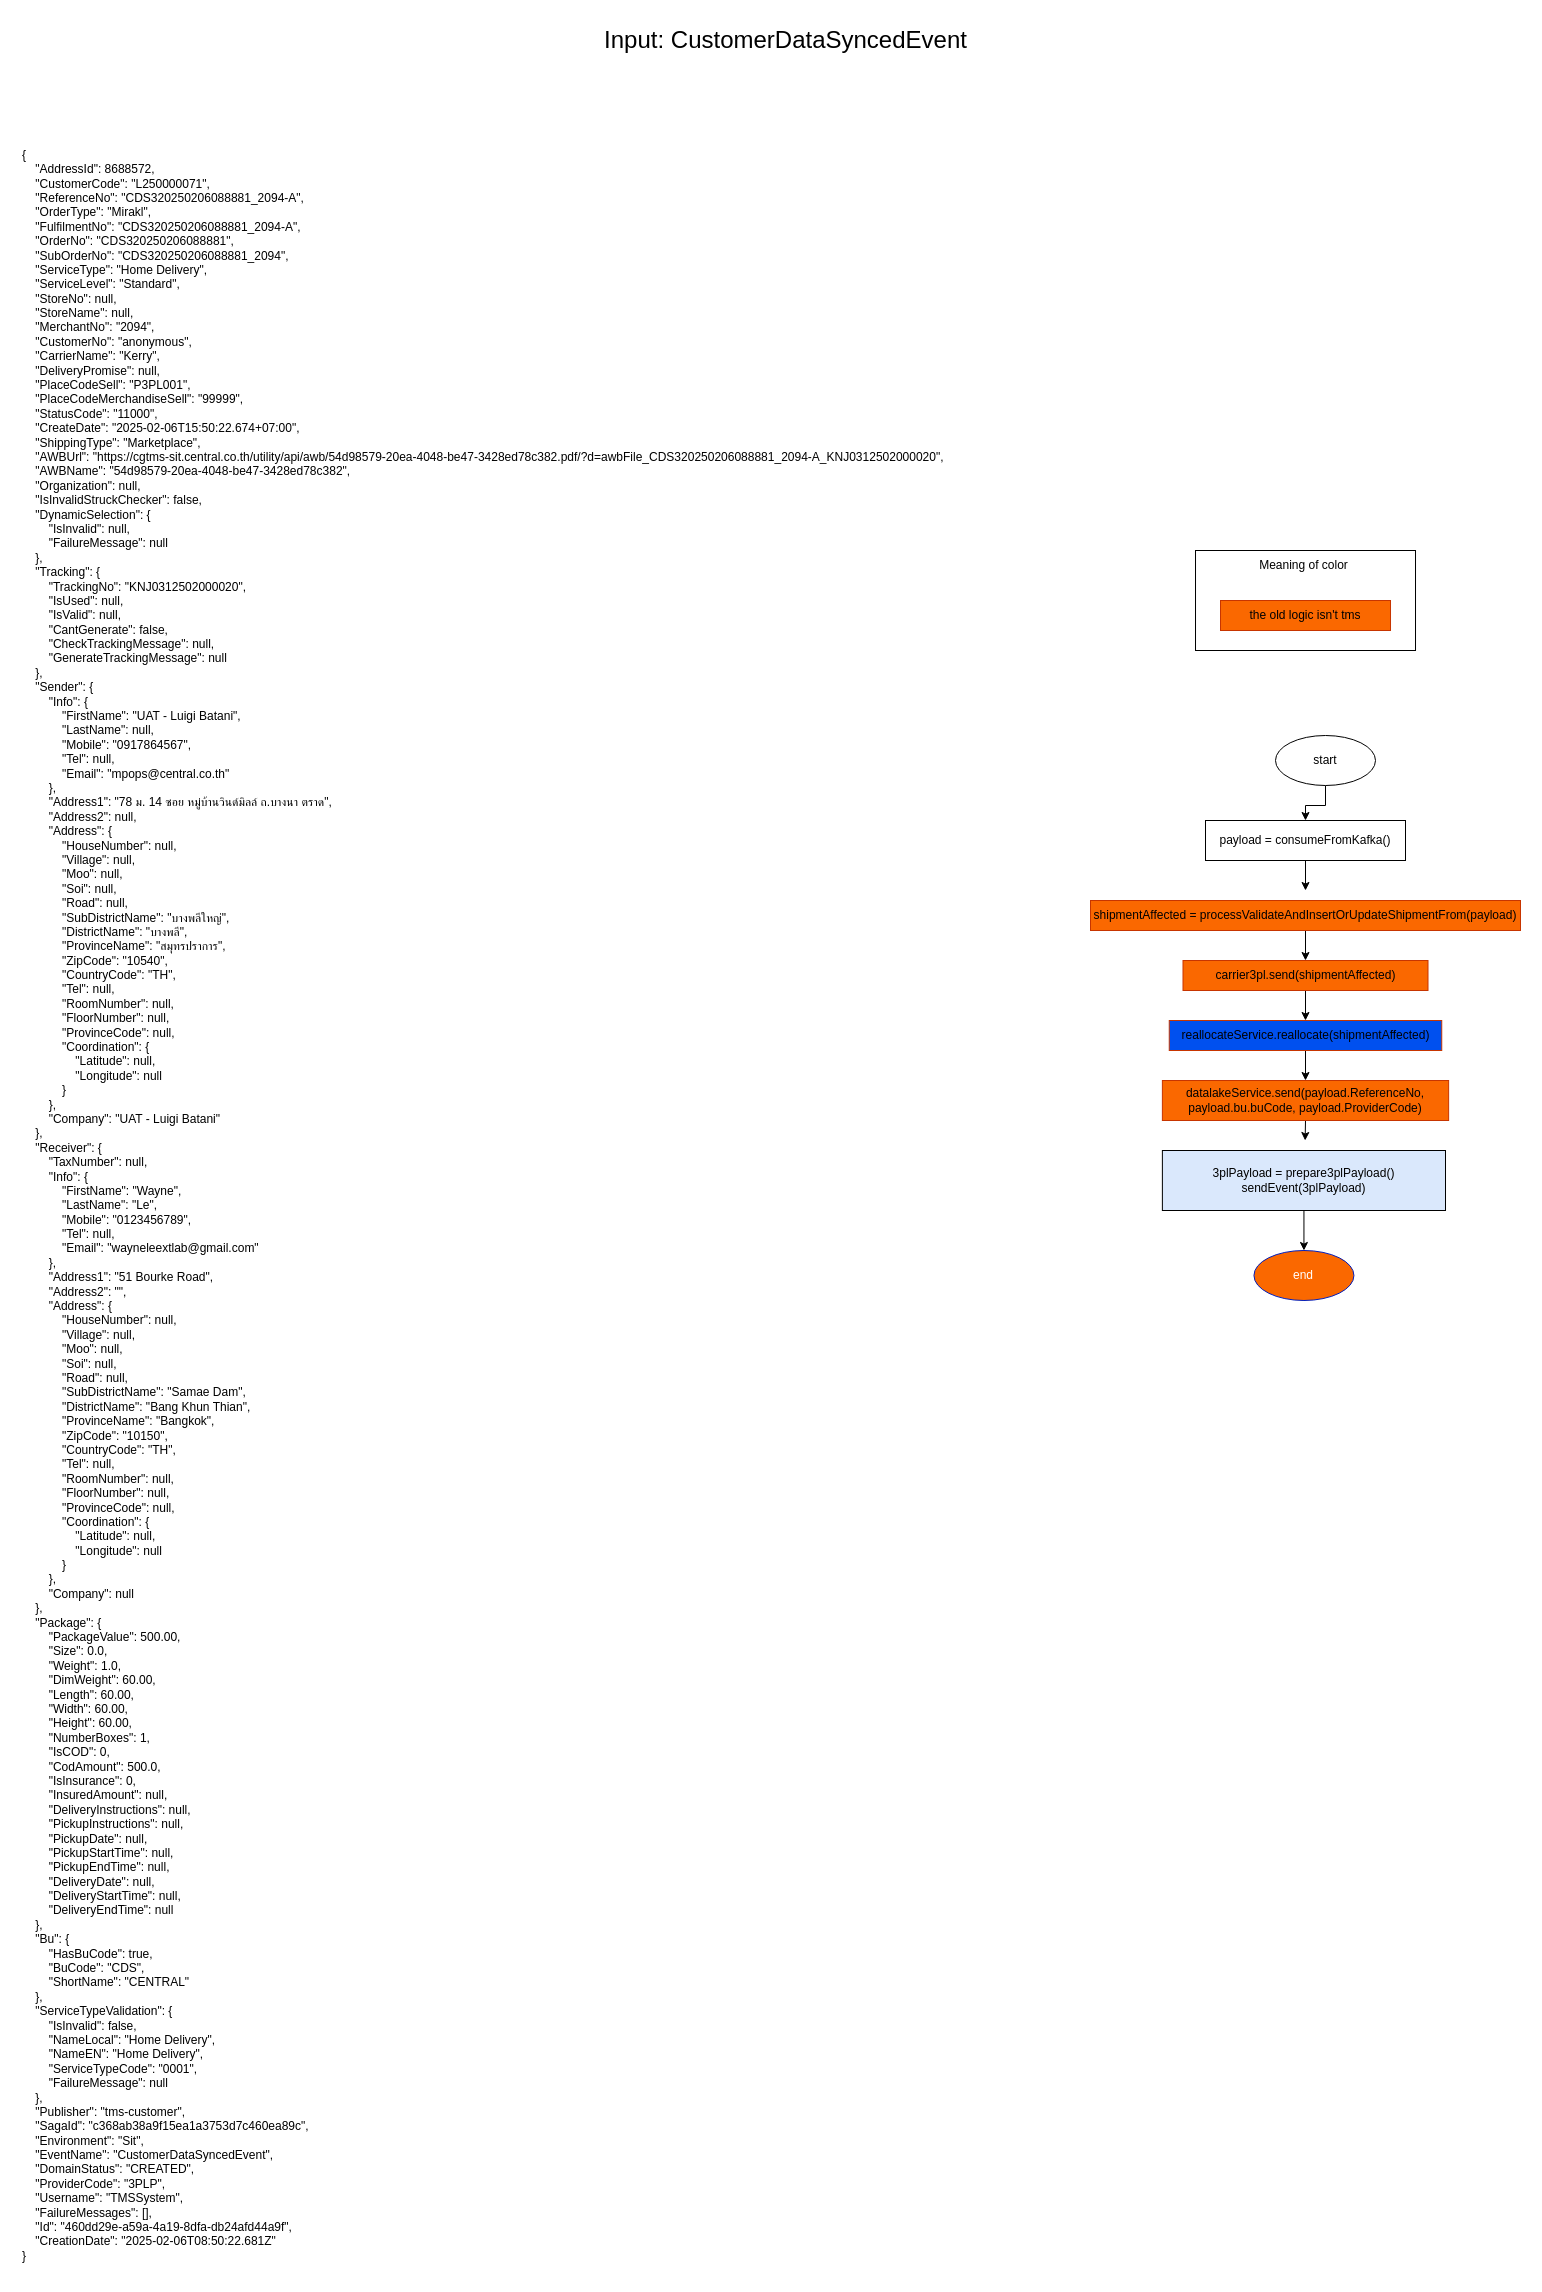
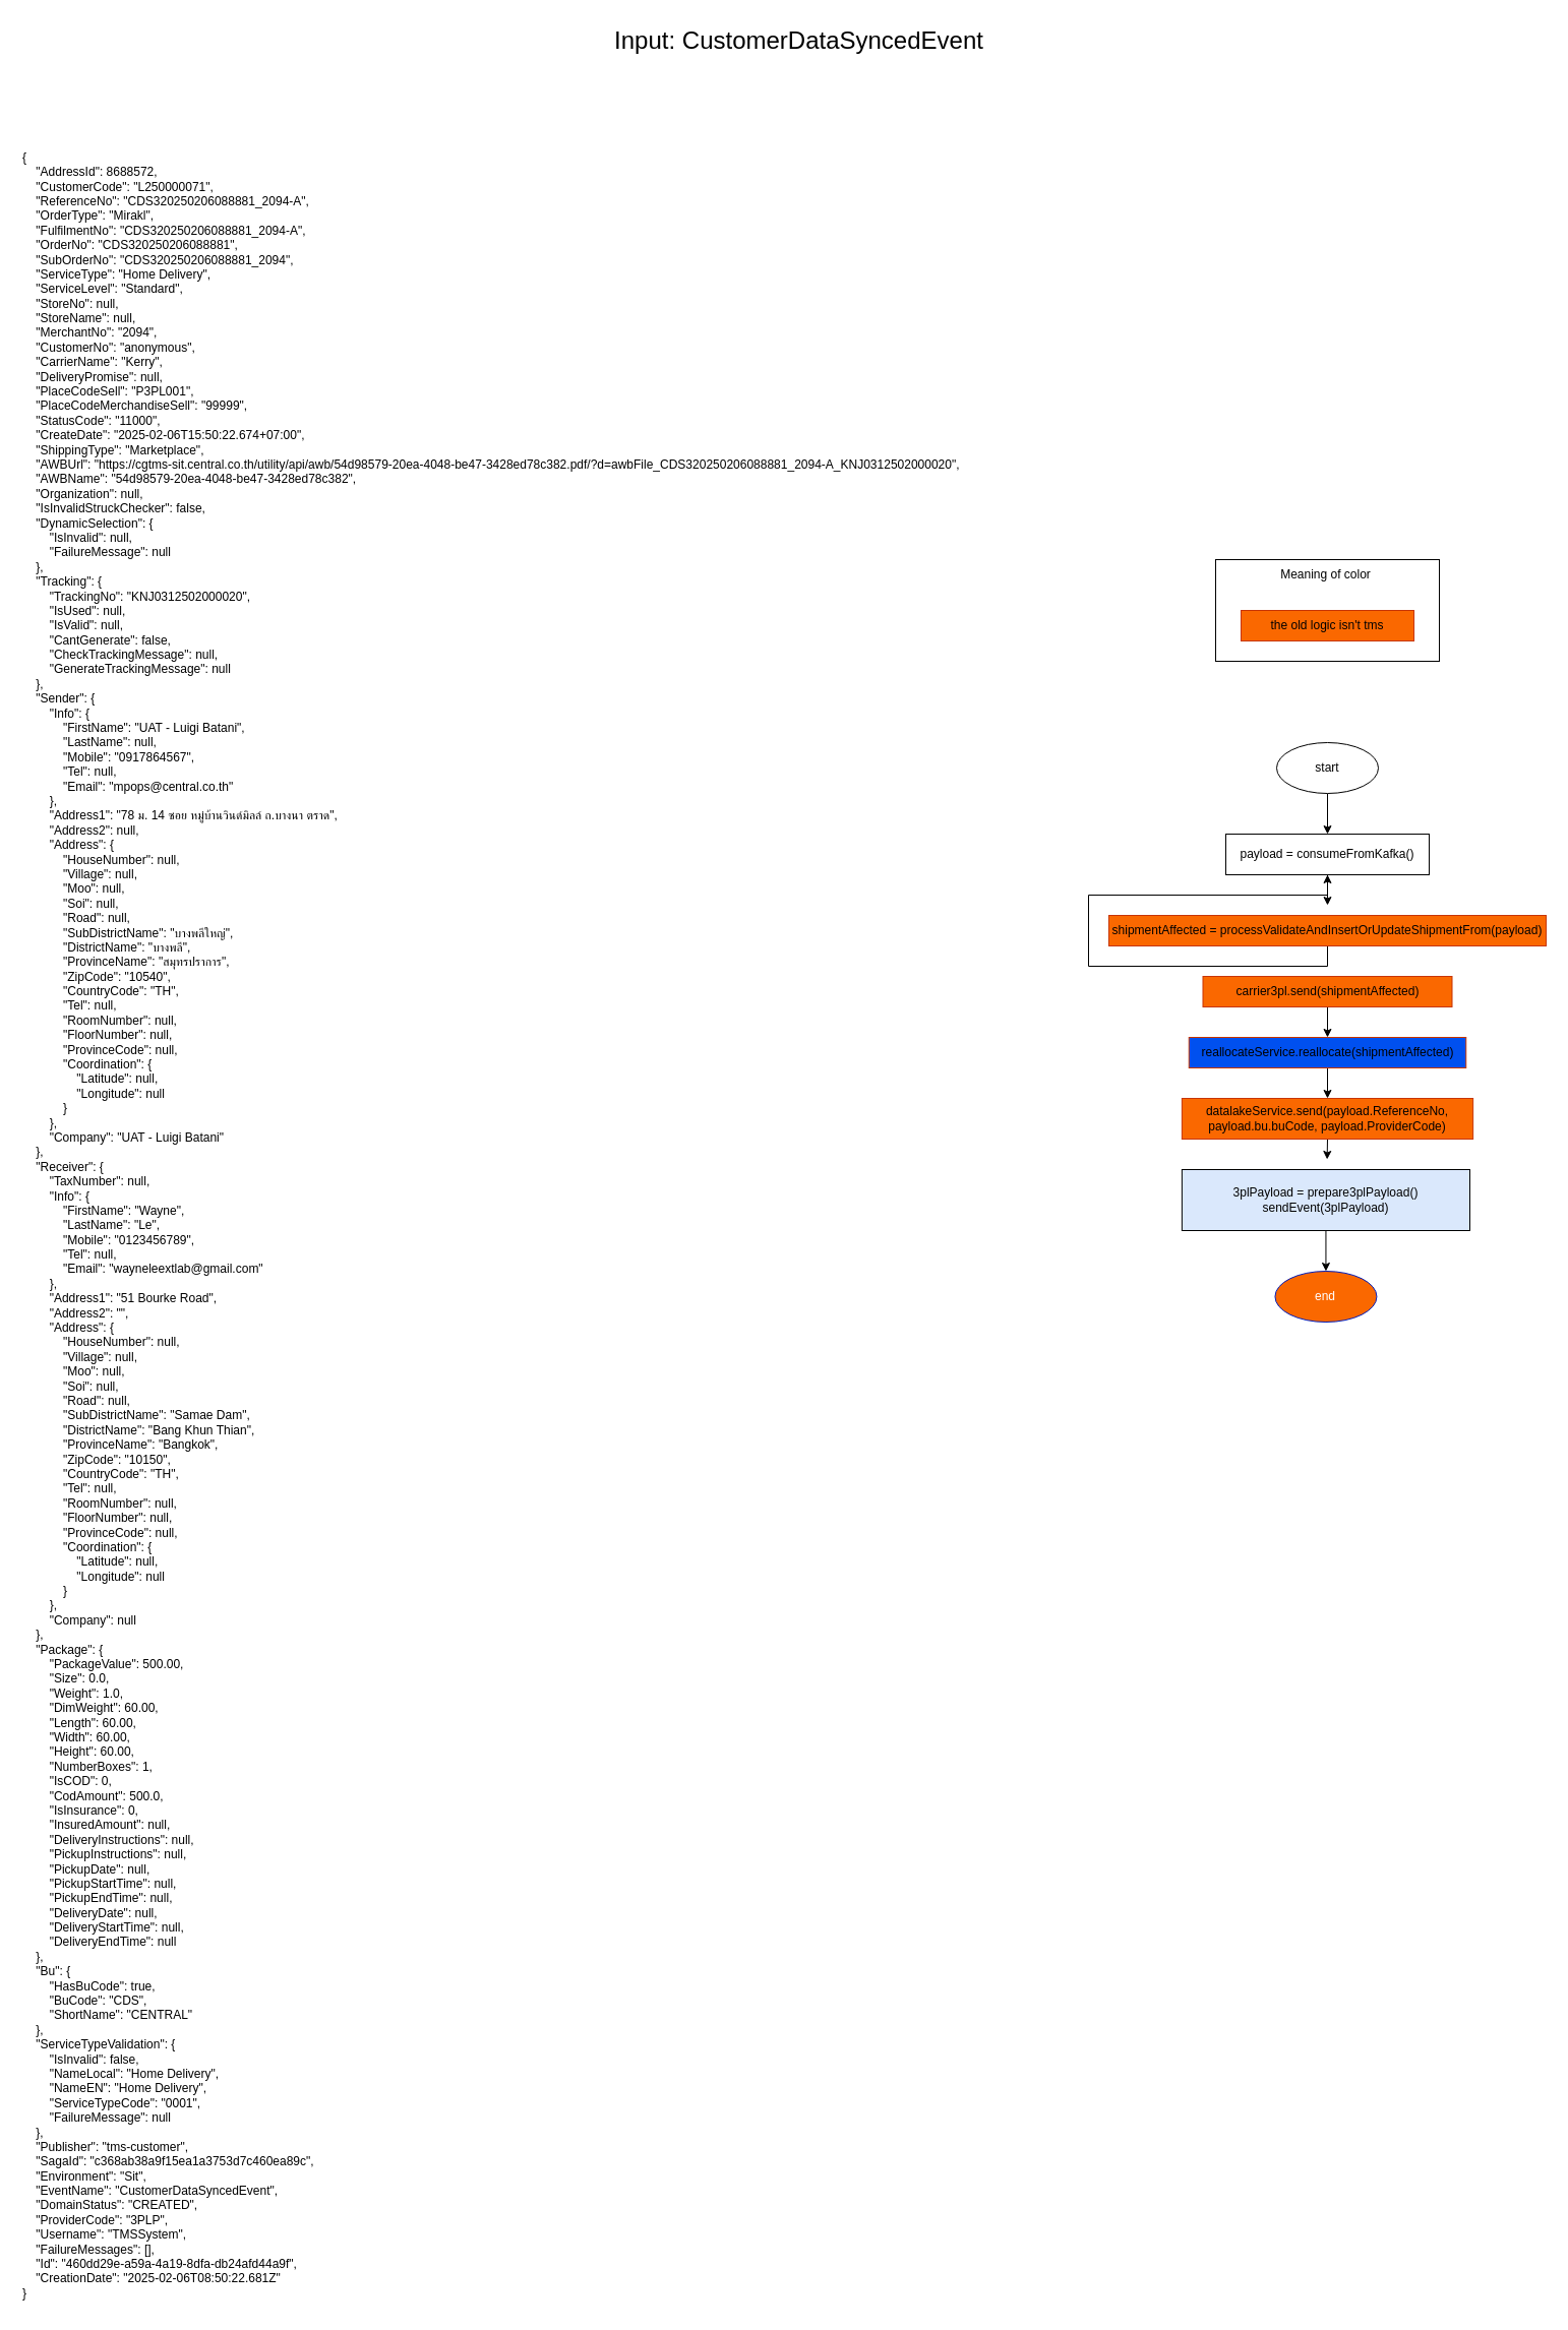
- <mxCell id="3" value="start" style="ellipse;whiteSpace=wrap;html=1;" parent="1" vertex="1"><mxGeometry x="1275" y="735" width="100" height="50" as="geometry" /></mxCell>
+ <mxCell id="3" value="start" style="ellipse;whiteSpace=wrap;html=1;" parent="1" vertex="1"><mxGeometry x="1255" y="730" width="100" height="50" as="geometry" /></mxCell>
- <mxCell id="6" style="edgeStyle=orthogonalEdgeStyle;rounded=0;orthogonalLoop=1;jettySize=auto;html=1;exitX=0.5;exitY=1;exitDx=0;exitDy=0;entryX=0.5;entryY=0;entryDx=0;entryDy=0;" parent="1" source="7" target="9" edge="1"><mxGeometry relative="1" as="geometry" /></mxCell>
+ <mxCell id="6" style="edgeStyle=orthogonalEdgeStyle;rounded=0;orthogonalLoop=1;jettySize=auto;html=1;exitX=0.5;exitY=1;exitDx=0;exitDy=0;" parent="1" source="7" target="5" edge="1"><mxGeometry relative="1" as="geometry" /></mxCell>
